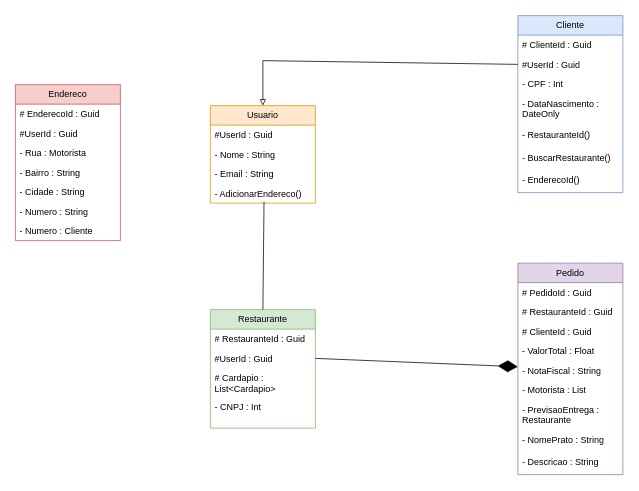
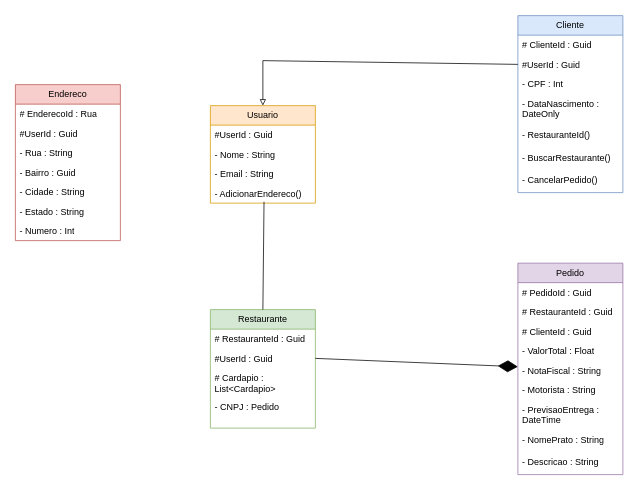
- <mxCell id="31" value="# EnderecoId : Guid" style="text;strokeColor=none;fillColor=none;align=left;verticalAlign=top;spacingLeft=4;spacingRight=4;overflow=hidden;rotatable=0;points=[[0,0.5],[1,0.5]];portConstraint=eastwest;whiteSpace=wrap;html=1;" parent="30" vertex="1"><mxGeometry y="26" width="140" height="26" as="geometry" /></mxCell>
+ <mxCell id="31" value="# EnderecoId : Rua" style="text;strokeColor=none;fillColor=none;align=left;verticalAlign=top;spacingLeft=4;spacingRight=4;overflow=hidden;rotatable=0;points=[[0,0.5],[1,0.5]];portConstraint=eastwest;whiteSpace=wrap;html=1;" parent="30" vertex="1"><mxGeometry y="26" width="140" height="26" as="geometry" /></mxCell>
- <mxCell id="33" value="- Rua : Motorista&lt;div&gt;&lt;br&gt;&lt;/div&gt;" style="text;strokeColor=none;fillColor=none;align=left;verticalAlign=top;spacingLeft=4;spacingRight=4;overflow=hidden;rotatable=0;points=[[0,0.5],[1,0.5]];portConstraint=eastwest;whiteSpace=wrap;html=1;" parent="30" vertex="1"><mxGeometry y="78" width="140" height="26" as="geometry" /></mxCell>
+ <mxCell id="33" value="- Rua : String&lt;div&gt;&lt;br&gt;&lt;/div&gt;" style="text;strokeColor=none;fillColor=none;align=left;verticalAlign=top;spacingLeft=4;spacingRight=4;overflow=hidden;rotatable=0;points=[[0,0.5],[1,0.5]];portConstraint=eastwest;whiteSpace=wrap;html=1;" parent="30" vertex="1"><mxGeometry y="78" width="140" height="26" as="geometry" /></mxCell>
- <mxCell id="34" value="- Bairro : String" style="text;strokeColor=none;fillColor=none;align=left;verticalAlign=top;spacingLeft=4;spacingRight=4;overflow=hidden;rotatable=0;points=[[0,0.5],[1,0.5]];portConstraint=eastwest;whiteSpace=wrap;html=1;" parent="30" vertex="1"><mxGeometry y="104" width="140" height="26" as="geometry" /></mxCell>
+ <mxCell id="34" value="- Bairro : Guid" style="text;strokeColor=none;fillColor=none;align=left;verticalAlign=top;spacingLeft=4;spacingRight=4;overflow=hidden;rotatable=0;points=[[0,0.5],[1,0.5]];portConstraint=eastwest;whiteSpace=wrap;html=1;" parent="30" vertex="1"><mxGeometry y="104" width="140" height="26" as="geometry" /></mxCell>
- <mxCell id="19" value="- EnderecoId()" style="text;strokeColor=none;fillColor=none;align=left;verticalAlign=top;spacingLeft=4;spacingRight=4;overflow=hidden;rotatable=0;points=[[0,0.5],[1,0.5]];portConstraint=eastwest;whiteSpace=wrap;html=1;" parent="12" vertex="1"><mxGeometry y="206" width="140" height="30" as="geometry" /></mxCell>
+ <mxCell id="19" value="- CancelarPedido()" style="text;strokeColor=none;fillColor=none;align=left;verticalAlign=top;spacingLeft=4;spacingRight=4;overflow=hidden;rotatable=0;points=[[0,0.5],[1,0.5]];portConstraint=eastwest;whiteSpace=wrap;html=1;" parent="12" vertex="1"><mxGeometry y="206" width="140" height="30" as="geometry" /></mxCell>
- <mxCell id="36" value="- Numero : String" style="text;strokeColor=none;fillColor=none;align=left;verticalAlign=top;spacingLeft=4;spacingRight=4;overflow=hidden;rotatable=0;points=[[0,0.5],[1,0.5]];portConstraint=eastwest;whiteSpace=wrap;html=1;" parent="30" vertex="1"><mxGeometry y="156" width="140" height="26" as="geometry" /></mxCell>
+ <mxCell id="36" value="- Estado : String" style="text;strokeColor=none;fillColor=none;align=left;verticalAlign=top;spacingLeft=4;spacingRight=4;overflow=hidden;rotatable=0;points=[[0,0.5],[1,0.5]];portConstraint=eastwest;whiteSpace=wrap;html=1;" parent="30" vertex="1"><mxGeometry y="156" width="140" height="26" as="geometry" /></mxCell>
- <mxCell id="37" value="- Numero : Cliente" style="text;strokeColor=none;fillColor=none;align=left;verticalAlign=top;spacingLeft=4;spacingRight=4;overflow=hidden;rotatable=0;points=[[0,0.5],[1,0.5]];portConstraint=eastwest;whiteSpace=wrap;html=1;" parent="30" vertex="1"><mxGeometry y="182" width="140" height="26" as="geometry" /></mxCell>
+ <mxCell id="37" value="- Numero : Int" style="text;strokeColor=none;fillColor=none;align=left;verticalAlign=top;spacingLeft=4;spacingRight=4;overflow=hidden;rotatable=0;points=[[0,0.5],[1,0.5]];portConstraint=eastwest;whiteSpace=wrap;html=1;" parent="30" vertex="1"><mxGeometry y="182" width="140" height="26" as="geometry" /></mxCell>
- <mxCell id="26" value="- Motorista : List&lt;div&gt;&lt;br&gt;&lt;/div&gt;" style="text;strokeColor=none;fillColor=none;align=left;verticalAlign=top;spacingLeft=4;spacingRight=4;overflow=hidden;rotatable=0;points=[[0,0.5],[1,0.5]];portConstraint=eastwest;whiteSpace=wrap;html=1;" parent="20" vertex="1"><mxGeometry y="156" width="140" height="26" as="geometry" /></mxCell>
+ <mxCell id="26" value="- Motorista : String&lt;div&gt;&lt;br&gt;&lt;/div&gt;" style="text;strokeColor=none;fillColor=none;align=left;verticalAlign=top;spacingLeft=4;spacingRight=4;overflow=hidden;rotatable=0;points=[[0,0.5],[1,0.5]];portConstraint=eastwest;whiteSpace=wrap;html=1;" parent="20" vertex="1"><mxGeometry y="156" width="140" height="26" as="geometry" /></mxCell>
- <mxCell id="11" value="- CNPJ : Int" style="text;strokeColor=none;fillColor=none;align=left;verticalAlign=top;spacingLeft=4;spacingRight=4;overflow=hidden;rotatable=0;points=[[0,0.5],[1,0.5]];portConstraint=eastwest;whiteSpace=wrap;html=1;" parent="7" vertex="1"><mxGeometry y="116" width="140" height="42" as="geometry" /></mxCell>
+ <mxCell id="11" value="- CNPJ : Pedido" style="text;strokeColor=none;fillColor=none;align=left;verticalAlign=top;spacingLeft=4;spacingRight=4;overflow=hidden;rotatable=0;points=[[0,0.5],[1,0.5]];portConstraint=eastwest;whiteSpace=wrap;html=1;" parent="7" vertex="1"><mxGeometry y="116" width="140" height="42" as="geometry" /></mxCell>
- <mxCell id="27" value="- PrevisaoEntrega : Restaurante" style="text;strokeColor=none;fillColor=none;align=left;verticalAlign=top;spacingLeft=4;spacingRight=4;overflow=hidden;rotatable=0;points=[[0,0.5],[1,0.5]];portConstraint=eastwest;whiteSpace=wrap;html=1;" parent="20" vertex="1"><mxGeometry y="182" width="140" height="40" as="geometry" /></mxCell>
+ <mxCell id="27" value="- PrevisaoEntrega : DateTime" style="text;strokeColor=none;fillColor=none;align=left;verticalAlign=top;spacingLeft=4;spacingRight=4;overflow=hidden;rotatable=0;points=[[0,0.5],[1,0.5]];portConstraint=eastwest;whiteSpace=wrap;html=1;" parent="20" vertex="1"><mxGeometry y="182" width="140" height="40" as="geometry" /></mxCell>
